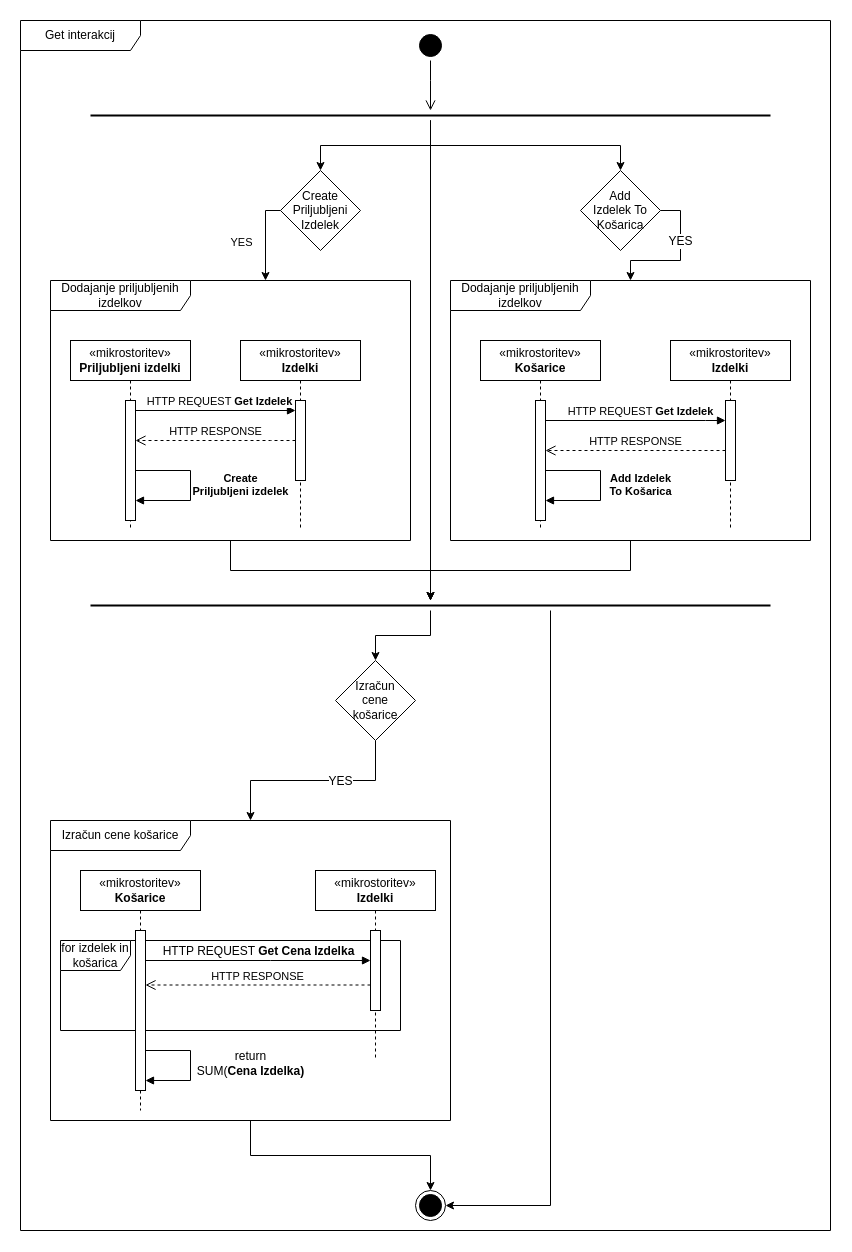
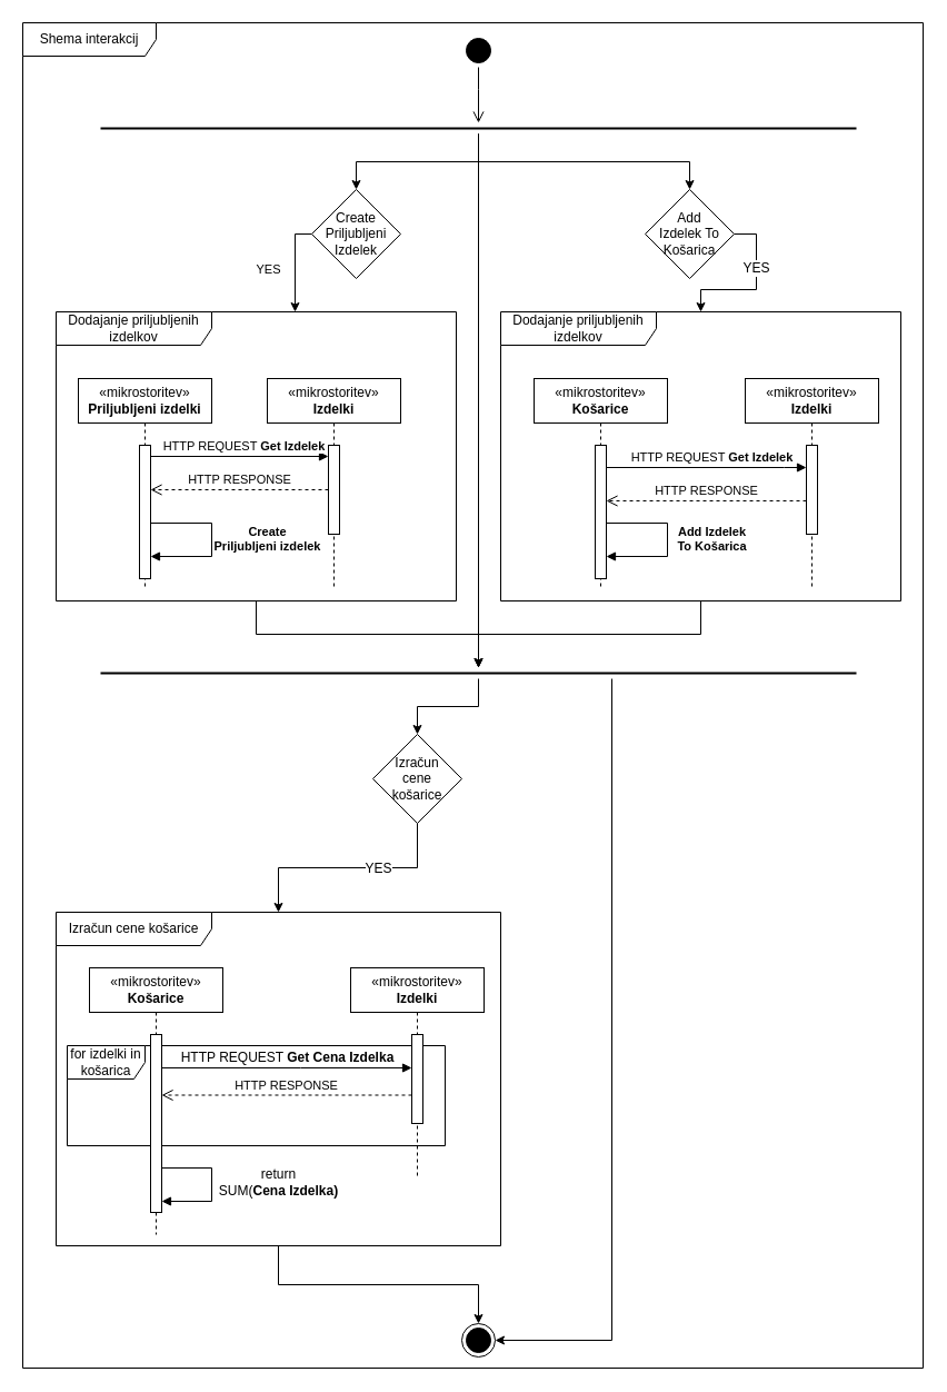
- <mxCell id="2" value="Get interakcij" style="shape=umlFrame;whiteSpace=wrap;html=1;width=120;height=30;" vertex="1" parent="1"><mxGeometry x="20" y="20" width="810" height="1210" as="geometry" /></mxCell>
+ <mxCell id="2" value="Shema interakcij" style="shape=umlFrame;whiteSpace=wrap;html=1;width=120;height=30;" vertex="1" parent="1"><mxGeometry x="20" y="20" width="810" height="1210" as="geometry" /></mxCell>
- <mxCell id="5" value="for izdelek in košarica" style="shape=umlFrame;whiteSpace=wrap;html=1;strokeColor=#000000;fontSize=12;width=70;height=30;" vertex="1" parent="1"><mxGeometry x="60" y="940" width="340" height="90" as="geometry" /></mxCell>
+ <mxCell id="5" value="for izdelki in košarica" style="shape=umlFrame;whiteSpace=wrap;html=1;strokeColor=#000000;fontSize=12;width=70;height=30;" vertex="1" parent="1"><mxGeometry x="60" y="940" width="340" height="90" as="geometry" /></mxCell>
